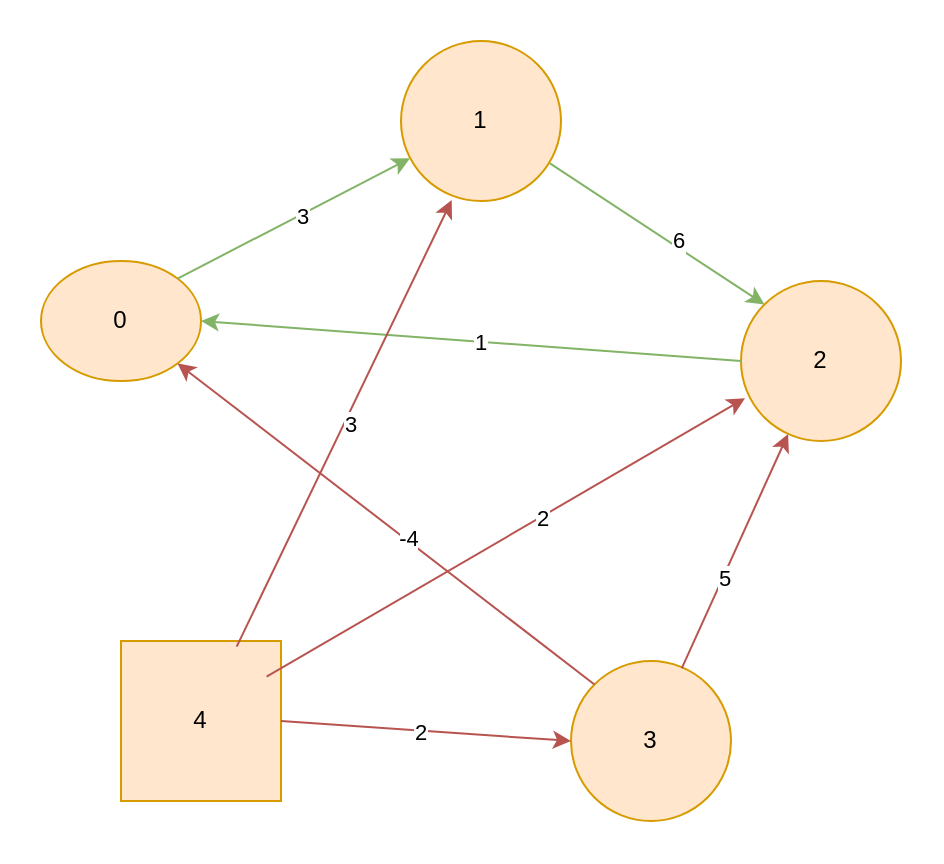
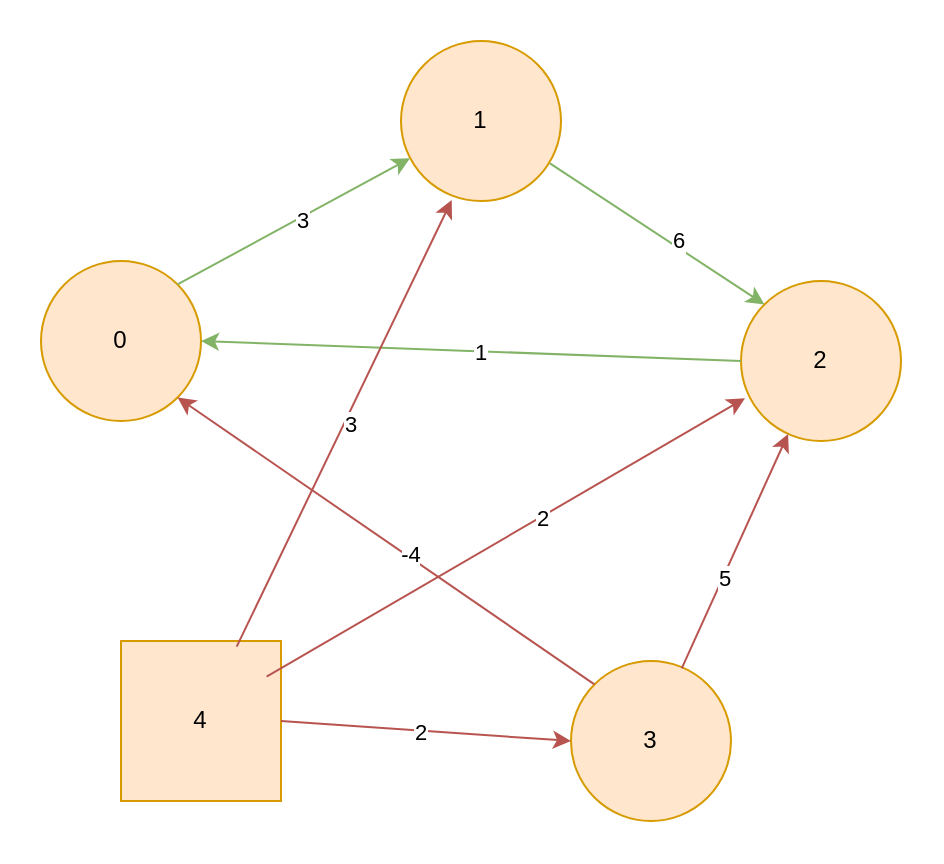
- <mxCell id="2" value="0" style="ellipse;whiteSpace=wrap;html=1;aspect=fixed;fillColor=#ffe6cc;strokeColor=#d79b00;" vertex="1" parent="1"><mxGeometry x="20" y="130" width="80" height="60" as="geometry" /></mxCell>
+ <mxCell id="2" value="0" style="ellipse;whiteSpace=wrap;html=1;aspect=fixed;fillColor=#ffe6cc;strokeColor=#d79b00;" vertex="1" parent="1"><mxGeometry x="20" y="130" width="80" height="80" as="geometry" /></mxCell>
